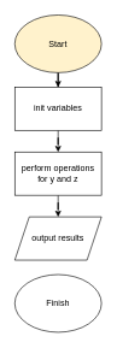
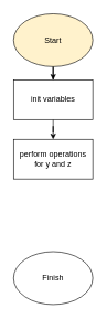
- <mxCell id="6" value="" style="edgeStyle=orthogonalEdgeStyle;rounded=0;orthogonalLoop=1;jettySize=auto;html=1;" edge="1" parent="1" source="7" target="8"><mxGeometry relative="1" as="geometry" /></mxCell>
- <mxCell id="8" value="output results" style="shape=parallelogram;perimeter=parallelogramPerimeter;whiteSpace=wrap;html=1;fixedSize=1;" vertex="1" parent="1"><mxGeometry x="20" y="300" width="120" height="60" as="geometry" /></mxCell>
